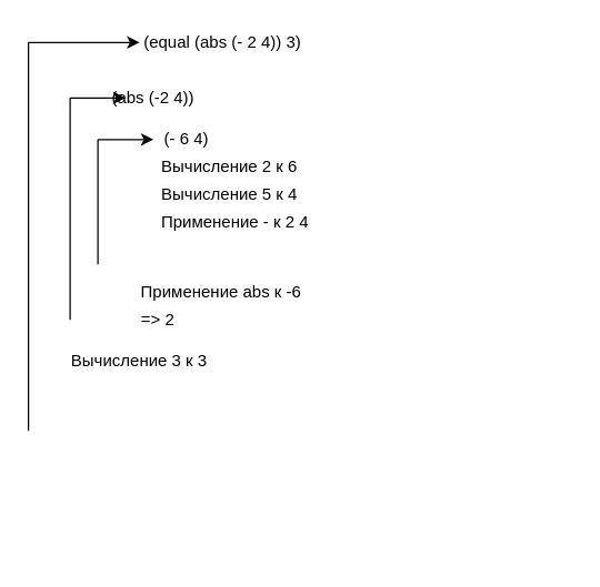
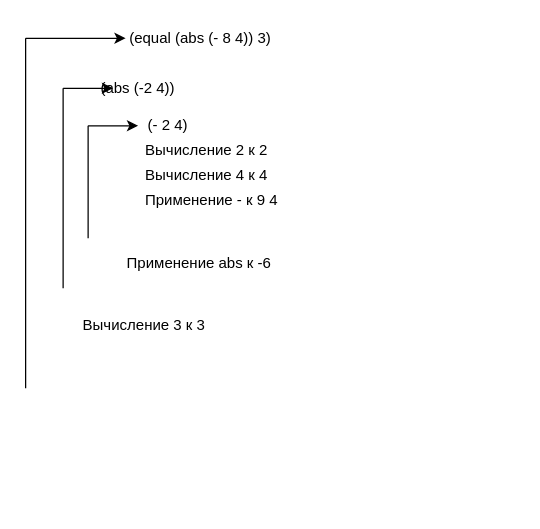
- <mxCell id="2" value="(equal (abs (- 2 4)) 3)" style="text;html=1;strokeColor=none;fillColor=none;align=center;verticalAlign=middle;whiteSpace=wrap;rounded=0;" vertex="1" parent="1"><mxGeometry x="100" y="20" width="120" height="20" as="geometry" /></mxCell>
+ <mxCell id="2" value="(equal (abs (- 8 4)) 3)" style="text;html=1;strokeColor=none;fillColor=none;align=center;verticalAlign=middle;whiteSpace=wrap;rounded=0;" vertex="1" parent="1"><mxGeometry x="100" y="20" width="120" height="20" as="geometry" /></mxCell>
- <mxCell id="17" value="(- 6 4)" style="text;html=1;strokeColor=none;fillColor=none;align=center;verticalAlign=middle;whiteSpace=wrap;rounded=0;" vertex="1" parent="1"><mxGeometry x="79" y="90" width="110" height="20" as="geometry" /></mxCell>
+ <mxCell id="17" value="(- 2 4)" style="text;html=1;strokeColor=none;fillColor=none;align=center;verticalAlign=middle;whiteSpace=wrap;rounded=0;" vertex="1" parent="1"><mxGeometry x="79" y="90" width="110" height="20" as="geometry" /></mxCell>
- <mxCell id="18" value="Вычисление 2 к 6" style="text;html=1;strokeColor=none;fillColor=none;align=center;verticalAlign=middle;whiteSpace=wrap;rounded=0;" vertex="1" parent="1"><mxGeometry x="115" y="110" width="100" height="20" as="geometry" /></mxCell>
+ <mxCell id="18" value="Вычисление 2 к 2" style="text;html=1;strokeColor=none;fillColor=none;align=center;verticalAlign=middle;whiteSpace=wrap;rounded=0;" vertex="1" parent="1"><mxGeometry x="115" y="110" width="100" height="20" as="geometry" /></mxCell>
- <mxCell id="16" value="Вычисление 5 к 4" style="text;html=1;strokeColor=none;fillColor=none;align=center;verticalAlign=middle;whiteSpace=wrap;rounded=0;" vertex="1" parent="1"><mxGeometry x="115" y="130" width="100" height="20" as="geometry" /></mxCell>
+ <mxCell id="16" value="Вычисление 4 к 4" style="text;html=1;strokeColor=none;fillColor=none;align=center;verticalAlign=middle;whiteSpace=wrap;rounded=0;" vertex="1" parent="1"><mxGeometry x="115" y="130" width="100" height="20" as="geometry" /></mxCell>
- <mxCell id="11" value="Применение - к 2 4" style="text;html=1;strokeColor=none;fillColor=none;align=center;verticalAlign=middle;whiteSpace=wrap;rounded=0;" vertex="1" parent="8"><mxGeometry x="50" y="40" width="138" height="20" as="geometry" /></mxCell>
+ <mxCell id="11" value="Применение - к 9 4" style="text;html=1;strokeColor=none;fillColor=none;align=center;verticalAlign=middle;whiteSpace=wrap;rounded=0;" vertex="1" parent="8"><mxGeometry x="50" y="40" width="138" height="20" as="geometry" /></mxCell>
- <mxCell id="6" value="=&amp;gt; 2" style="text;html=1;strokeColor=none;fillColor=none;align=center;verticalAlign=middle;whiteSpace=wrap;rounded=0;" vertex="1" parent="3"><mxGeometry x="76" y="190" width="35" height="20" as="geometry" /></mxCell>
- <mxCell id="7" value="Вычисление 3 к 3" style="text;html=1;strokeColor=none;fillColor=none;align=center;verticalAlign=middle;whiteSpace=wrap;rounded=0;" vertex="1" parent="3"><mxGeometry x="30" y="220" width="100" height="20" as="geometry" /></mxCell>
+ <mxCell id="7" value="Вычисление 3 к 3" style="text;html=1;strokeColor=none;fillColor=none;align=center;verticalAlign=middle;whiteSpace=wrap;rounded=0;" vertex="1" parent="3"><mxGeometry x="45" y="220" width="100" height="20" as="geometry" /></mxCell>
